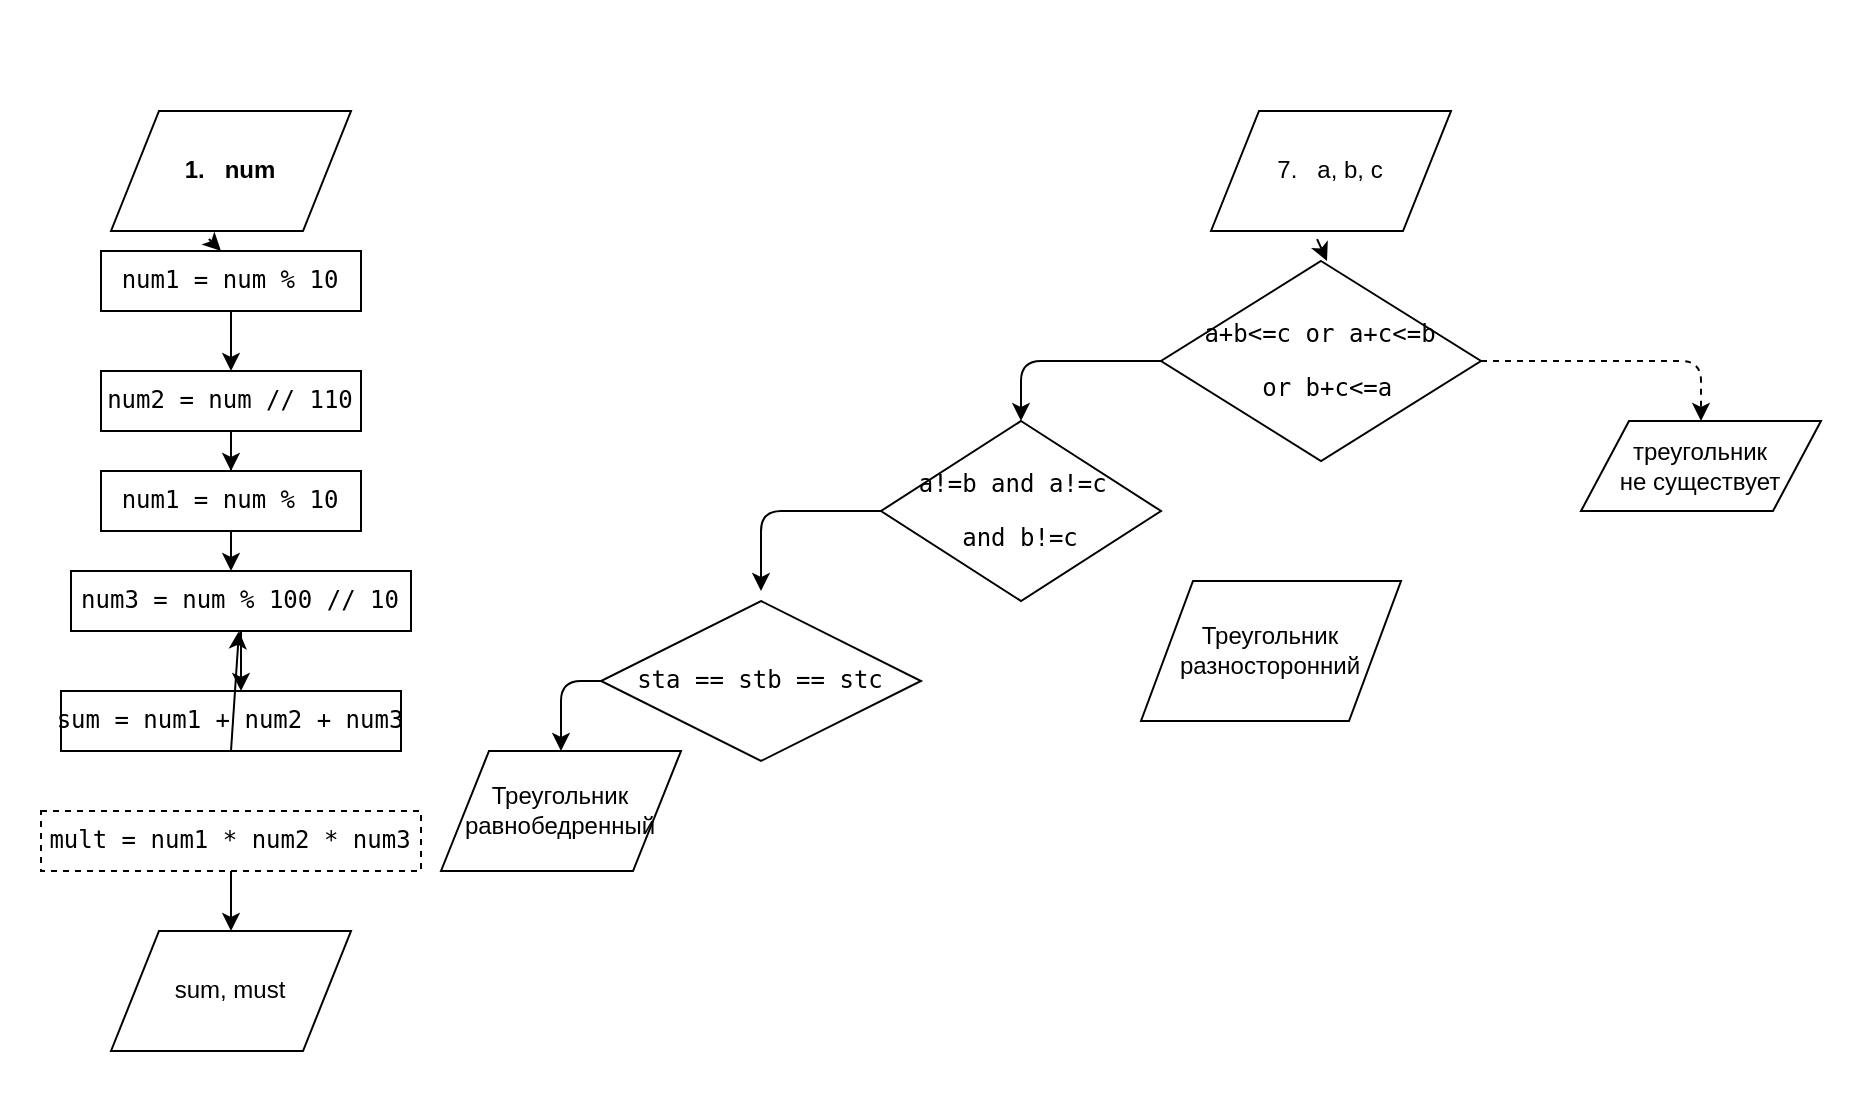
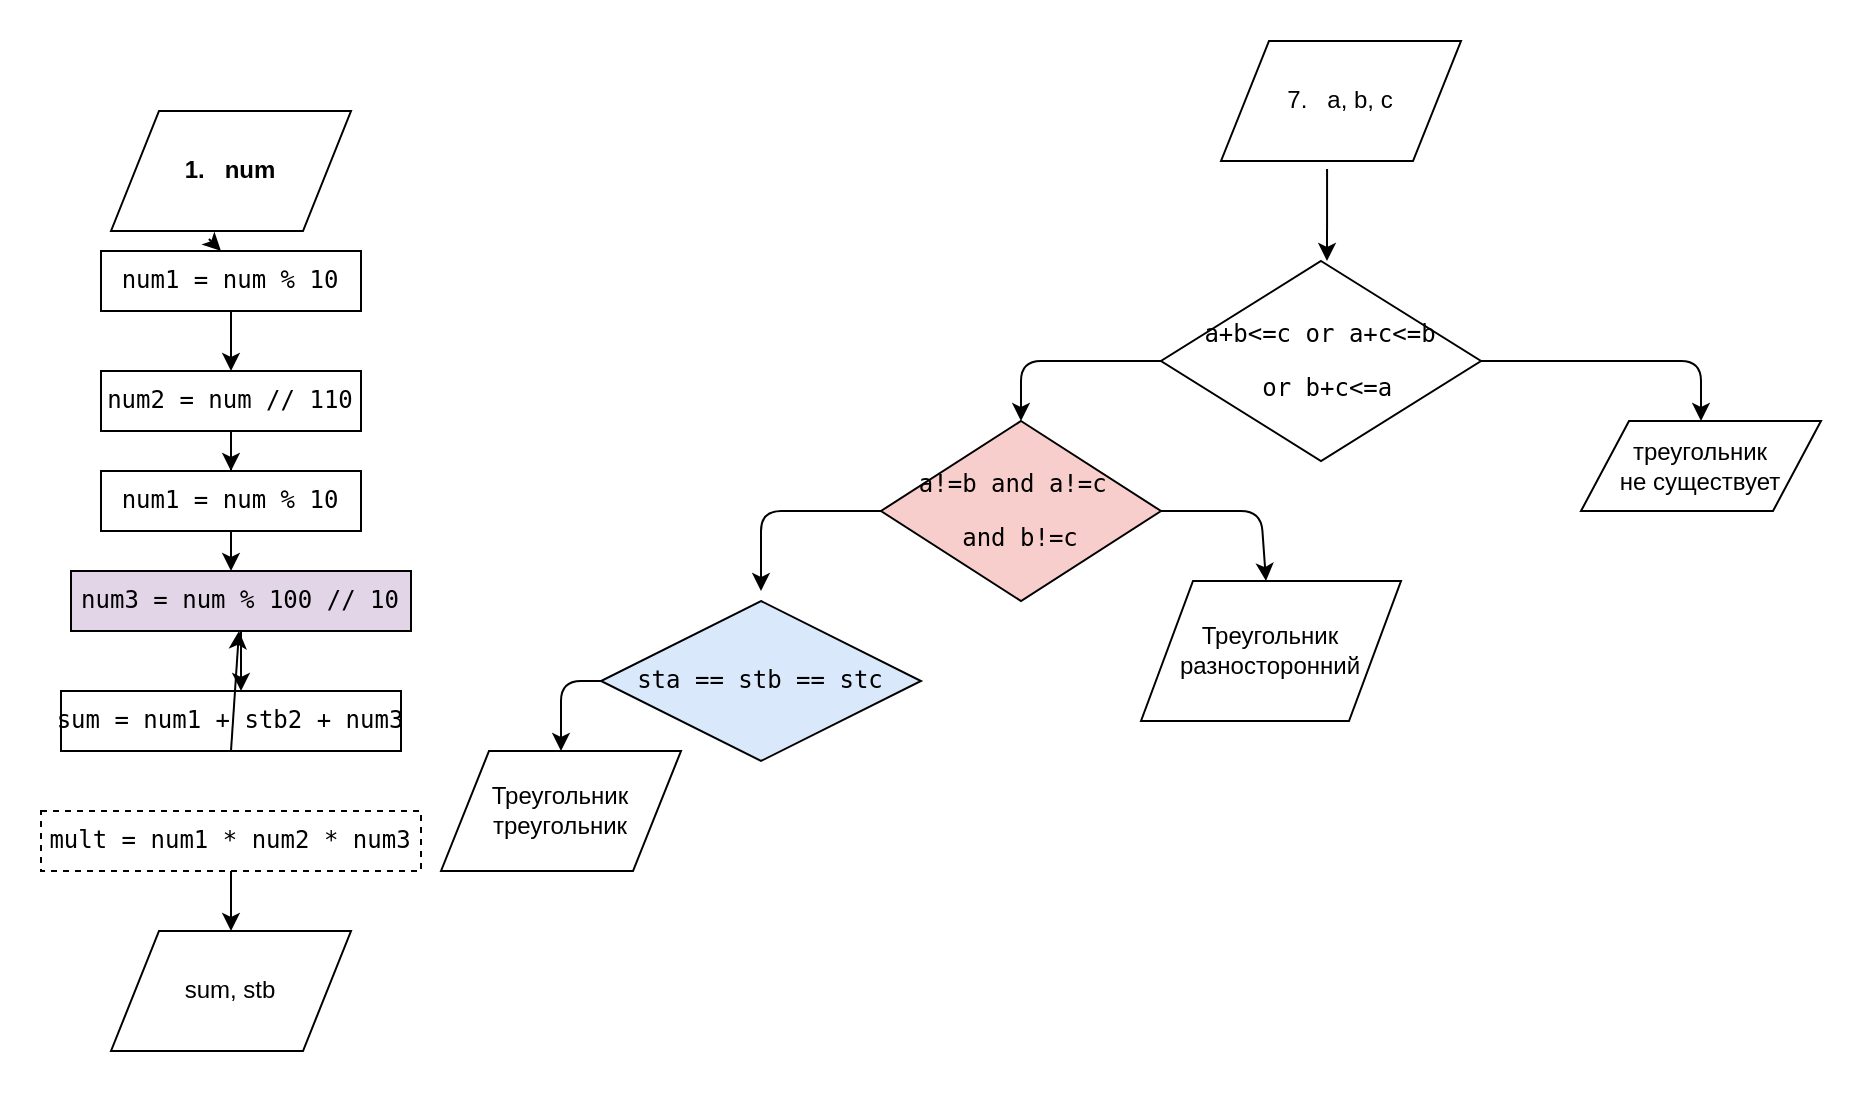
- <mxCell id="17" value="7. &amp;nbsp; a, b, c" style="shape=parallelogram;perimeter=parallelogramPerimeter;whiteSpace=wrap;html=1;" vertex="1" parent="1"><mxGeometry x="605" y="55" width="120" height="60" as="geometry" /></mxCell>
+ <mxCell id="17" value="7. &amp;nbsp; a, b, c" style="shape=parallelogram;perimeter=parallelogramPerimeter;whiteSpace=wrap;html=1;" vertex="1" parent="1"><mxGeometry x="610" y="20" width="120" height="60" as="geometry" /></mxCell>
- <mxCell id="20" value="" style="endArrow=classic;html=1;exitX=1;exitY=0.5;exitDx=0;exitDy=0;dashed=1;" edge="1" parent="1" source="18" target="22"><mxGeometry width="50" height="50" relative="1" as="geometry"><mxPoint x="810" y="160" as="sourcePoint" /><mxPoint x="850" y="180" as="targetPoint" /><Array as="points"><mxPoint x="850" y="180" /></Array></mxGeometry></mxCell>
+ <mxCell id="20" value="" style="endArrow=classic;html=1;exitX=1;exitY=0.5;exitDx=0;exitDy=0;" edge="1" parent="1" source="18" target="22"><mxGeometry width="50" height="50" relative="1" as="geometry"><mxPoint x="810" y="160" as="sourcePoint" /><mxPoint x="850" y="180" as="targetPoint" /><Array as="points"><mxPoint x="850" y="180" /></Array></mxGeometry></mxCell>
- <mxCell id="23" value="&lt;pre&gt;a!=b &lt;span&gt;and &lt;/span&gt;a!=c&amp;nbsp;&lt;/pre&gt;&lt;pre&gt;&lt;span&gt;and &lt;/span&gt;b!=c&lt;/pre&gt;" style="rhombus;whiteSpace=wrap;html=1;" vertex="1" parent="1"><mxGeometry x="440" y="210" width="140" height="90" as="geometry" /></mxCell>
+ <mxCell id="23" value="&lt;pre&gt;a!=b &lt;span&gt;and &lt;/span&gt;a!=c&amp;nbsp;&lt;/pre&gt;&lt;pre&gt;&lt;span&gt;and &lt;/span&gt;b!=c&lt;/pre&gt;" style="rhombus;whiteSpace=wrap;html=1;fillColor=#f8cecc;" vertex="1" parent="1"><mxGeometry x="440" y="210" width="140" height="90" as="geometry" /></mxCell>
+ <mxCell id="24" value="" style="endArrow=classic;html=1;exitX=1;exitY=0.5;exitDx=0;exitDy=0;" edge="1" parent="1" source="23" target="25"><mxGeometry width="50" height="50" relative="1" as="geometry"><mxPoint x="330" y="600" as="sourcePoint" /><mxPoint x="630" y="255" as="targetPoint" /><Array as="points"><mxPoint x="630" y="255" /></Array></mxGeometry></mxCell>
- <mxCell id="9" value="&lt;pre&gt;&lt;pre&gt;&lt;pre&gt;num3 = num % &lt;span&gt;100 &lt;/span&gt;// &lt;span&gt;10&lt;/span&gt;&lt;/pre&gt;&lt;/pre&gt;&lt;/pre&gt;" style="rounded=0;whiteSpace=wrap;html=1;" vertex="1" parent="1"><mxGeometry x="35" y="285" width="170" height="30" as="geometry" /></mxCell>
+ <mxCell id="9" value="&lt;pre&gt;&lt;pre&gt;&lt;pre&gt;num3 = num % &lt;span&gt;100 &lt;/span&gt;// &lt;span&gt;10&lt;/span&gt;&lt;/pre&gt;&lt;/pre&gt;&lt;/pre&gt;" style="rounded=0;whiteSpace=wrap;html=1;fillColor=#e1d5e7;" vertex="1" parent="1"><mxGeometry x="35" y="285" width="170" height="30" as="geometry" /></mxCell>
- <mxCell id="27" value="&lt;pre&gt;sta == stb == stc&lt;/pre&gt;" style="rhombus;whiteSpace=wrap;html=1;" vertex="1" parent="1"><mxGeometry x="300" y="300" width="160" height="80" as="geometry" /></mxCell>
+ <mxCell id="27" value="&lt;pre&gt;sta == stb == stc&lt;/pre&gt;" style="rhombus;whiteSpace=wrap;html=1;fillColor=#dae8fc;" vertex="1" parent="1"><mxGeometry x="300" y="300" width="160" height="80" as="geometry" /></mxCell>
- <mxCell id="10" value="&lt;pre&gt;&lt;pre&gt;&lt;pre&gt;&lt;pre&gt;sum = num1 + num2 + num3&lt;/pre&gt;&lt;/pre&gt;&lt;/pre&gt;&lt;/pre&gt;" style="rounded=0;whiteSpace=wrap;html=1;" vertex="1" parent="1"><mxGeometry x="30" y="345" width="170" height="30" as="geometry" /></mxCell>
+ <mxCell id="10" value="&lt;pre&gt;&lt;pre&gt;&lt;pre&gt;&lt;pre&gt;sum = num1 + stb2 + num3&lt;/pre&gt;&lt;/pre&gt;&lt;/pre&gt;&lt;/pre&gt;" style="rounded=0;whiteSpace=wrap;html=1;" vertex="1" parent="1"><mxGeometry x="30" y="345" width="170" height="30" as="geometry" /></mxCell>
- <mxCell id="29" value="Треугольник&lt;br&gt;равнобедренный&lt;br&gt;" style="shape=parallelogram;perimeter=parallelogramPerimeter;whiteSpace=wrap;html=1;" vertex="1" parent="1"><mxGeometry x="220" y="375" width="120" height="60" as="geometry" /></mxCell>
+ <mxCell id="29" value="Треугольник&lt;br&gt;треугольник&lt;br&gt;" style="shape=parallelogram;perimeter=parallelogramPerimeter;whiteSpace=wrap;html=1;" vertex="1" parent="1"><mxGeometry x="220" y="375" width="120" height="60" as="geometry" /></mxCell>
- <mxCell id="16" value="sum, must" style="shape=parallelogram;perimeter=parallelogramPerimeter;whiteSpace=wrap;html=1;" vertex="1" parent="1"><mxGeometry x="55" y="465" width="120" height="60" as="geometry" /></mxCell>
+ <mxCell id="16" value="sum, stb" style="shape=parallelogram;perimeter=parallelogramPerimeter;whiteSpace=wrap;html=1;" vertex="1" parent="1"><mxGeometry x="55" y="465" width="120" height="60" as="geometry" /></mxCell>
